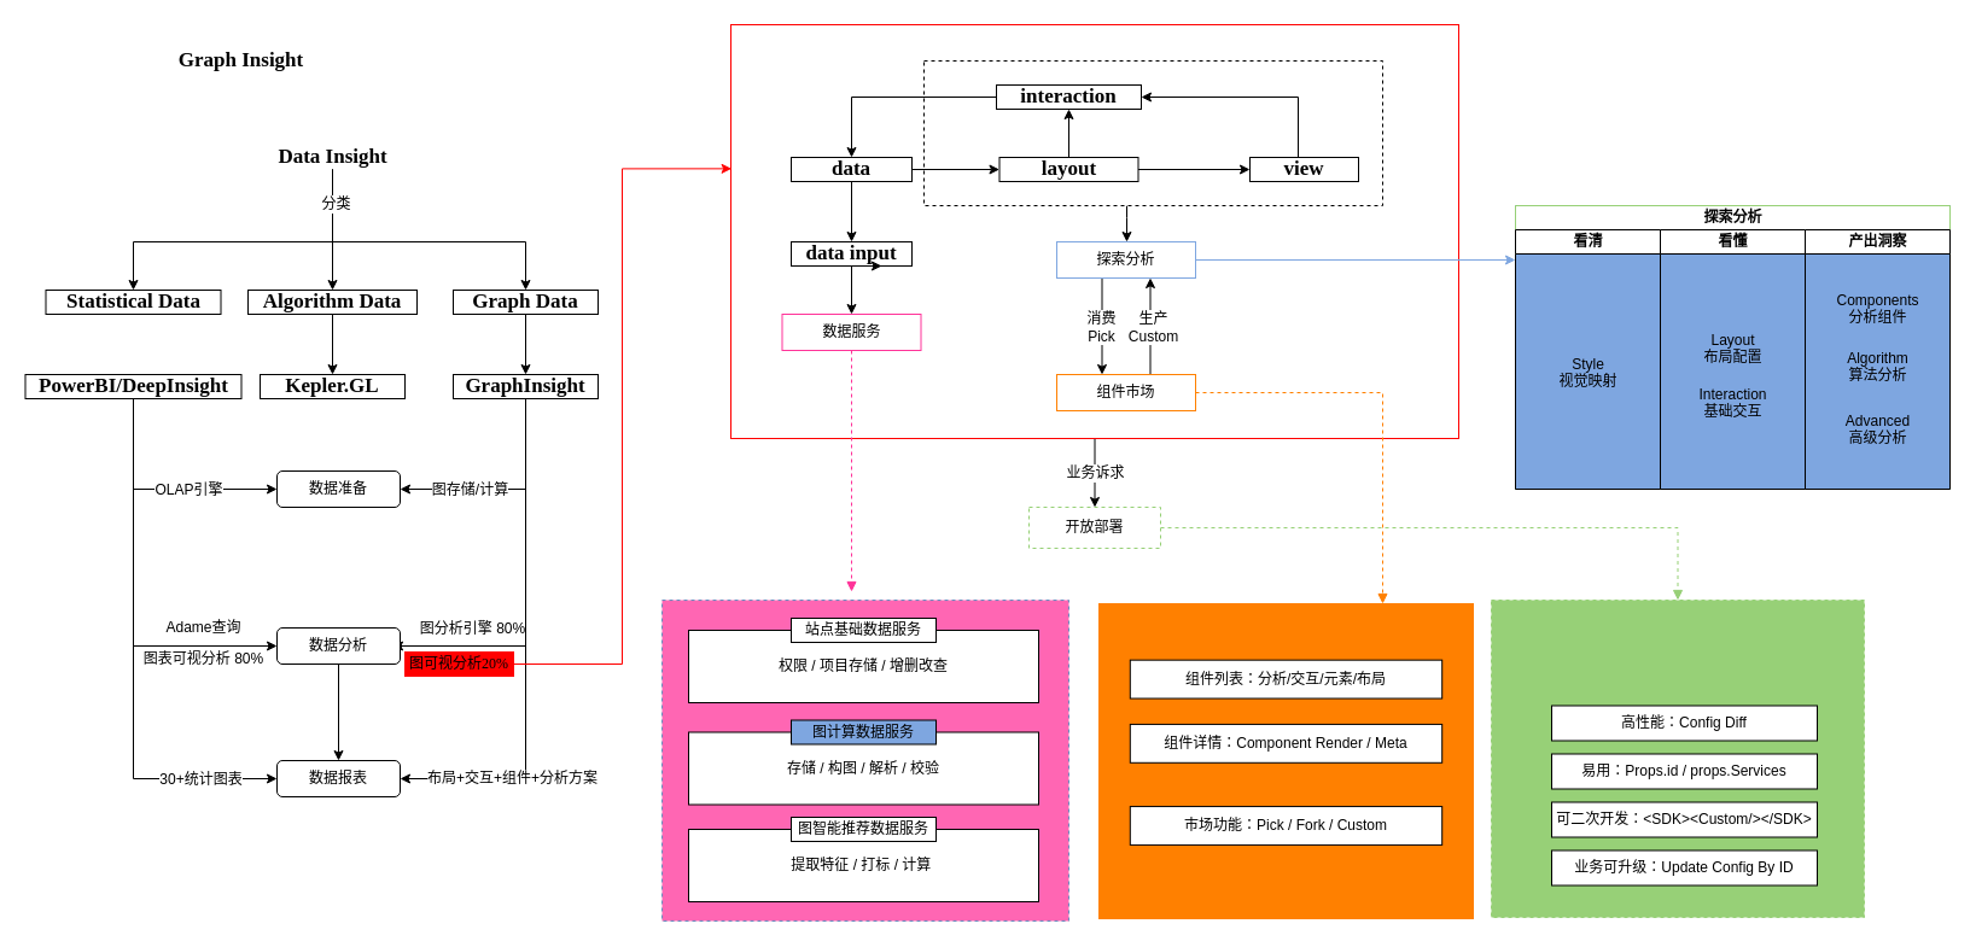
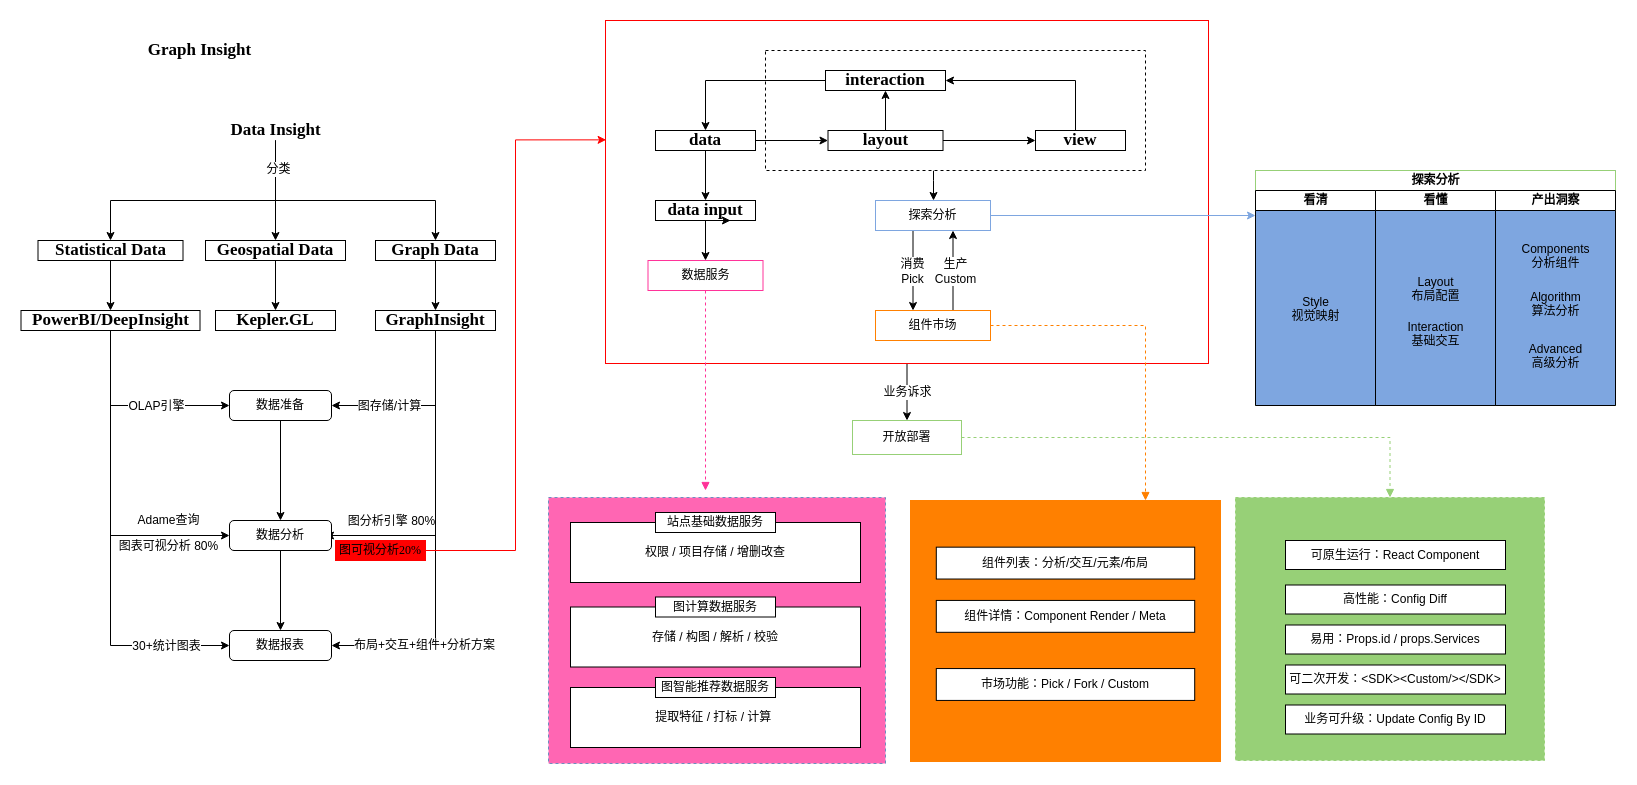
- <mxCell id="32" value="&lt;font face=&quot;Comic Sans MS&quot; size=&quot;1&quot;&gt;&lt;b style=&quot;font-size: 17px&quot;&gt;Algorithm Data&lt;/b&gt;&lt;/font&gt;" style="text;html=1;strokeColor=#000000;fillColor=none;align=center;verticalAlign=middle;whiteSpace=wrap;rounded=0;" parent="1" vertex="1"><mxGeometry x="205" y="240" width="140" height="20" as="geometry" /></mxCell>
+ <mxCell id="32" value="&lt;font face=&quot;Comic Sans MS&quot; size=&quot;1&quot;&gt;&lt;b style=&quot;font-size: 17px&quot;&gt;Geospatial Data&lt;/b&gt;&lt;/font&gt;" style="text;html=1;strokeColor=#000000;fillColor=none;align=center;verticalAlign=middle;whiteSpace=wrap;rounded=0;" parent="1" vertex="1"><mxGeometry x="205" y="240" width="140" height="20" as="geometry" /></mxCell>
+ <mxCell id="23" value="" style="edgeStyle=orthogonalEdgeStyle;rounded=0;orthogonalLoop=1;jettySize=auto;html=1;" parent="1" source="24" target="30" edge="1"><mxGeometry relative="1" as="geometry" /></mxCell>
- <mxCell id="6" value="&lt;font color=&quot;#000000&quot;&gt;开放部署&lt;/font&gt;" style="rounded=0;whiteSpace=wrap;html=1;strokeColor=#97D077;fillColor=#FFFFFF;fontColor=#97D077;dashed=1;" parent="1" vertex="1"><mxGeometry x="852" y="420" width="109" height="34" as="geometry" /></mxCell>
+ <mxCell id="6" value="&lt;font color=&quot;#000000&quot;&gt;开放部署&lt;/font&gt;" style="rounded=0;whiteSpace=wrap;html=1;strokeColor=#97D077;fillColor=#FFFFFF;fontColor=#97D077;" parent="1" vertex="1"><mxGeometry x="852" y="420" width="109" height="34" as="geometry" /></mxCell>
+ <mxCell id="42" value="" style="edgeStyle=orthogonalEdgeStyle;rounded=0;orthogonalLoop=1;jettySize=auto;html=1;" parent="1" source="43" target="45" edge="1"><mxGeometry relative="1" as="geometry" /></mxCell>
+ <mxCell id="98" value="可原生运行：React Component" style="rounded=0;whiteSpace=wrap;html=1;strokeColor=#000000;fillColor=#FFFFFF;fontColor=#000000;" parent="97" vertex="1"><mxGeometry width="220" height="29" as="geometry" /></mxCell>
- <mxCell id="86" value="图计算数据服务" style="rounded=0;whiteSpace=wrap;html=1;strokeColor=#000000;fillColor=#7ea6e0;fontColor=#000000;" parent="84" vertex="1"><mxGeometry x="85" width="120" height="20" as="geometry" /></mxCell>
+ <mxCell id="86" value="图计算数据服务" style="rounded=0;whiteSpace=wrap;html=1;strokeColor=#000000;fillColor=#FFFFFF;fontColor=#000000;" parent="84" vertex="1"><mxGeometry x="85" width="120" height="20" as="geometry" /></mxCell>
